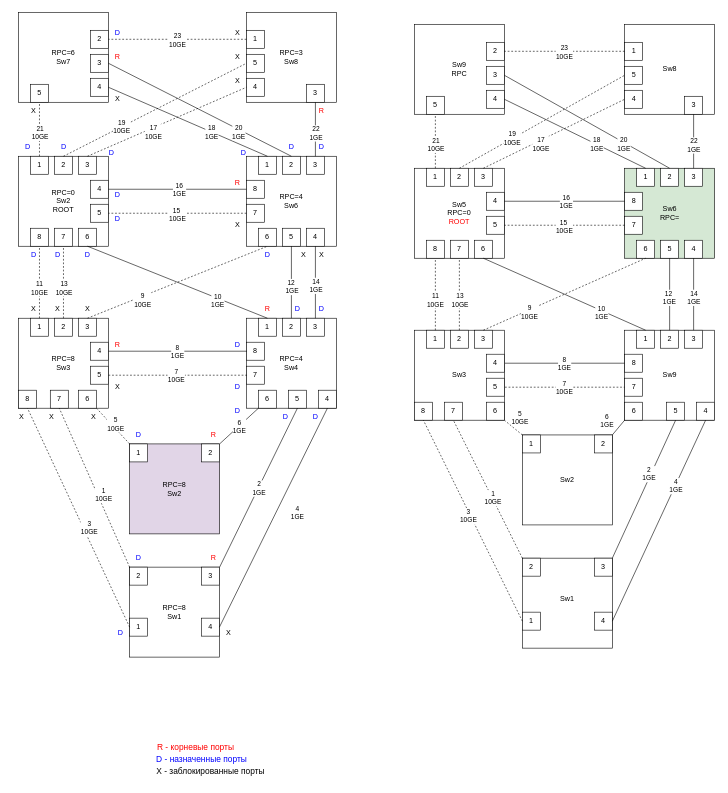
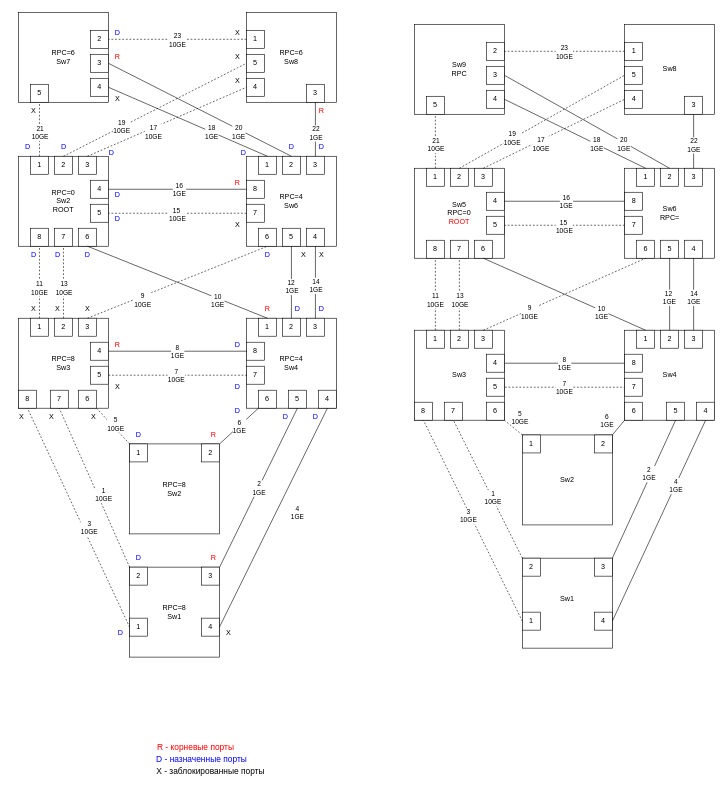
- <mxCell id="6" value="RPC=3&lt;br style=&quot;border-color: var(--border-color);&quot;&gt;Sw8" style="whiteSpace=wrap;html=1;aspect=fixed;" parent="1" vertex="1"><mxGeometry x="410" y="20" width="150" height="150" as="geometry" /></mxCell>
+ <mxCell id="6" value="RPC=6&lt;br style=&quot;border-color: var(--border-color);&quot;&gt;Sw8" style="whiteSpace=wrap;html=1;aspect=fixed;" parent="1" vertex="1"><mxGeometry x="410" y="20" width="150" height="150" as="geometry" /></mxCell>
- <mxCell id="80" value="Sw6&lt;br&gt;RPC=" style="whiteSpace=wrap;html=1;aspect=fixed;fillColor=#d5e8d4;" parent="1" vertex="1"><mxGeometry x="1040.51" y="280" width="150" height="150" as="geometry" /></mxCell>
+ <mxCell id="80" value="Sw6&lt;br&gt;RPC=" style="whiteSpace=wrap;html=1;aspect=fixed;" parent="1" vertex="1"><mxGeometry x="1040.51" y="280" width="150" height="150" as="geometry" /></mxCell>
- <mxCell id="83" value="Sw9" style="whiteSpace=wrap;html=1;aspect=fixed;" parent="1" vertex="1"><mxGeometry x="1040.51" y="550" width="150" height="150" as="geometry" /></mxCell>
+ <mxCell id="83" value="Sw4" style="whiteSpace=wrap;html=1;aspect=fixed;" parent="1" vertex="1"><mxGeometry x="1040.51" y="550" width="150" height="150" as="geometry" /></mxCell>
- <mxCell id="177" value="RPC=8&lt;br style=&quot;border-color: var(--border-color);&quot;&gt;Sw2" style="whiteSpace=wrap;html=1;aspect=fixed;fillColor=#e1d5e7;" parent="1" vertex="1"><mxGeometry x="215.29" y="739.55" width="150" height="150" as="geometry" /></mxCell>
+ <mxCell id="177" value="RPC=8&lt;br style=&quot;border-color: var(--border-color);&quot;&gt;Sw2" style="whiteSpace=wrap;html=1;aspect=fixed;" parent="1" vertex="1"><mxGeometry x="215.29" y="739.55" width="150" height="150" as="geometry" /></mxCell>
